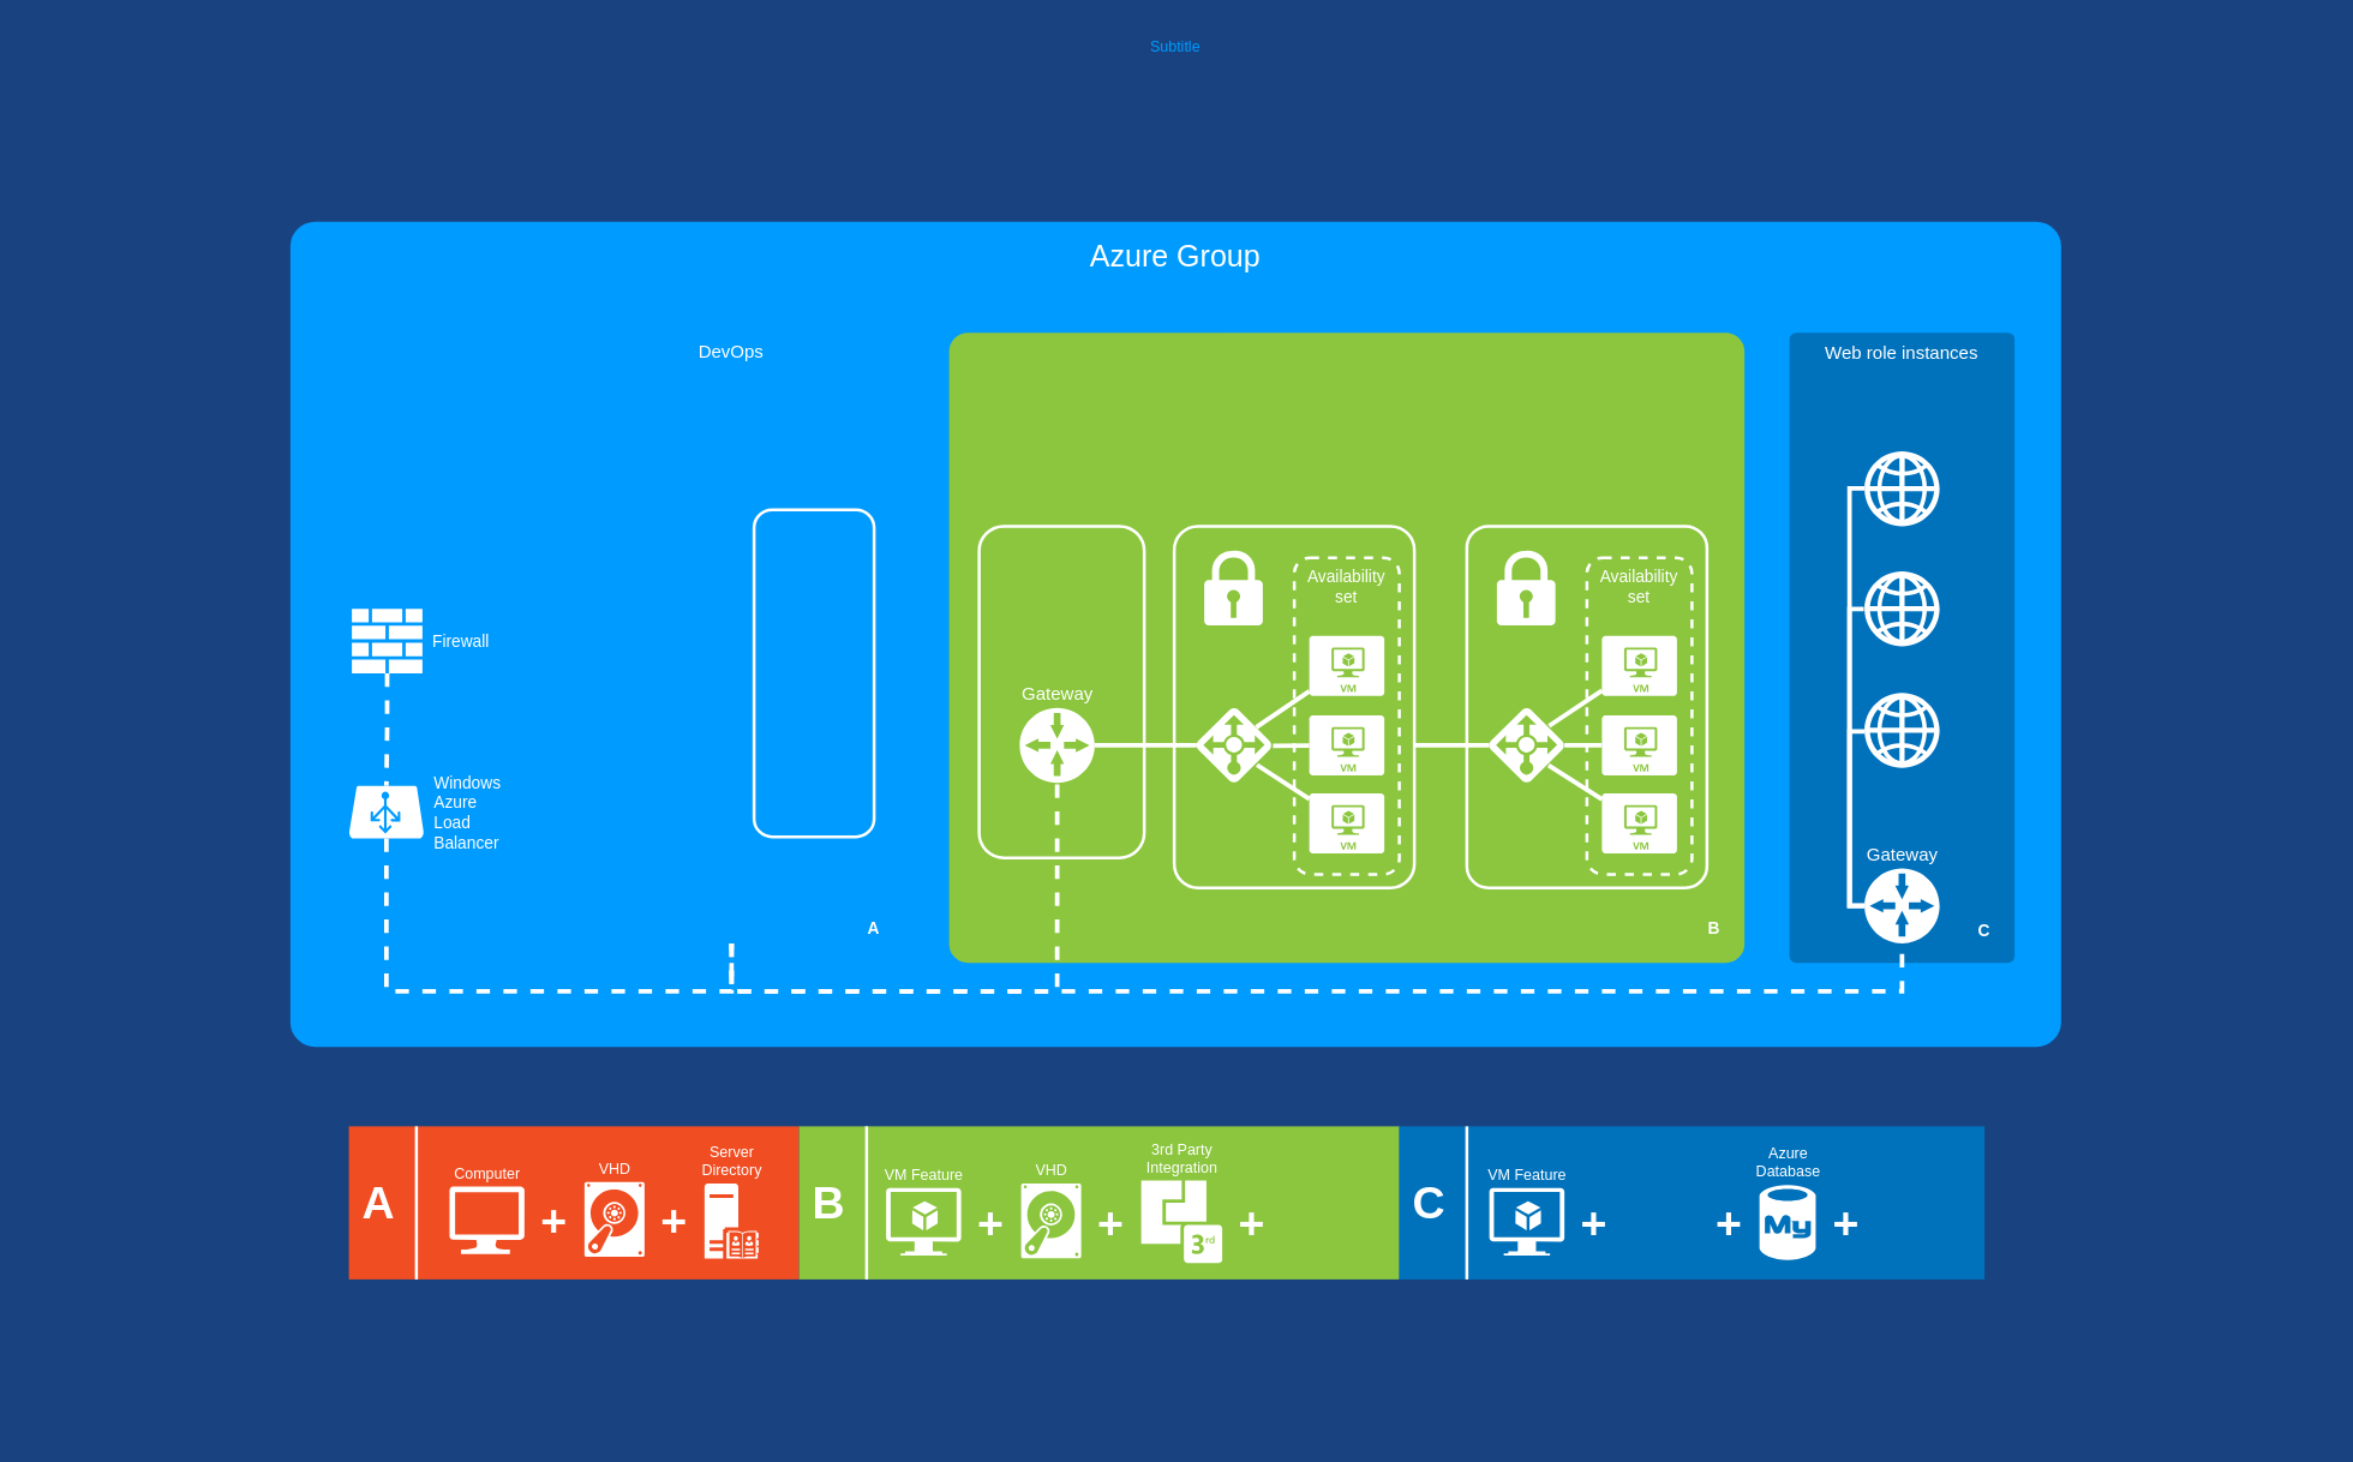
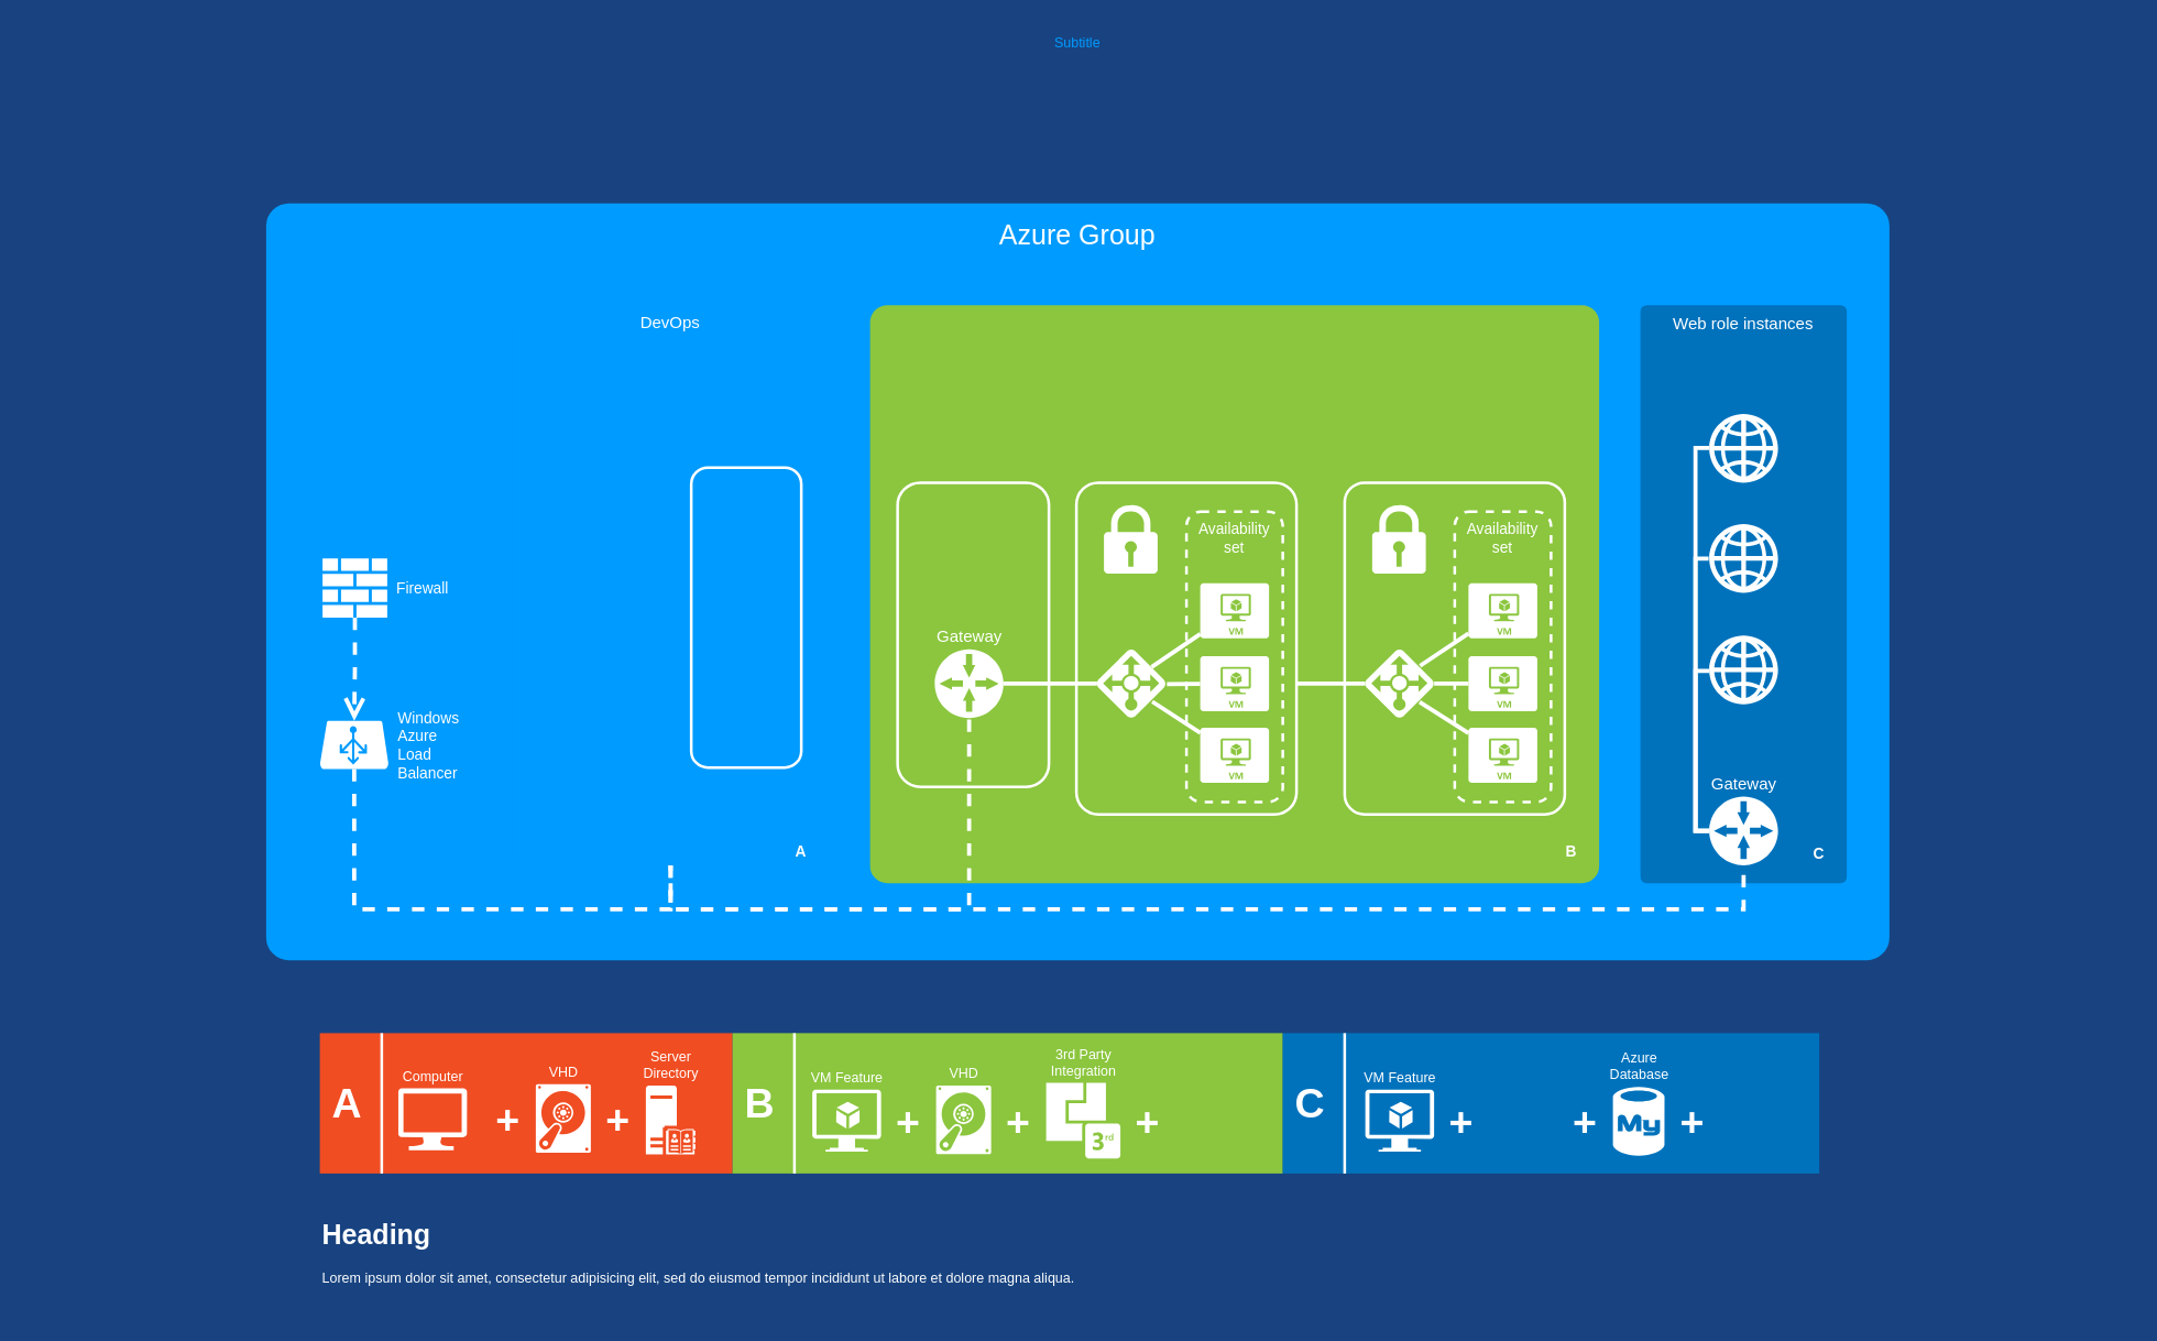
- <mxCell id="32" style="edgeStyle=orthogonalEdgeStyle;html=1;startArrow=none;startFill=0;startSize=10;endArrow=none;endFill=0;endSize=10;strokeWidth=3;fontSize=11;fontColor=#FFFFFF;strokeColor=#FFFFFF;dashed=1;rounded=0;" parent="1" source="33" target="36" edge="1"><mxGeometry relative="1" as="geometry" /></mxCell>
+ <mxCell id="32" style="edgeStyle=orthogonalEdgeStyle;html=1;startArrow=none;startFill=0;startSize=10;endArrow=open;endFill=0;endSize=10;strokeWidth=3;fontSize=11;fontColor=#FFFFFF;strokeColor=#FFFFFF;dashed=1;rounded=0;" parent="1" source="33" target="36" edge="1"><mxGeometry relative="1" as="geometry" /></mxCell>
- <mxCell id="52" value="Computer" style="verticalLabelPosition=top;html=1;verticalAlign=bottom;strokeColor=none;fillColor=#FFFFFF;shape=mxgraph.azure.computer;rounded=0;shadow=0;fontSize=10;fontColor=#FFFFFF;align=center;labelPosition=center;" parent="1" vertex="1"><mxGeometry x="299" y="790" width="50" height="45" as="geometry" /></mxCell>
+ <mxCell id="52" value="Computer" style="verticalLabelPosition=top;html=1;verticalAlign=bottom;strokeColor=none;fillColor=#FFFFFF;shape=mxgraph.azure.computer;rounded=0;shadow=0;fontSize=10;fontColor=#FFFFFF;align=center;labelPosition=center;" parent="1" vertex="1"><mxGeometry x="289" y="790" width="50" height="45" as="geometry" /></mxCell>
+ <mxCell id="72" value="&lt;h1&gt;Heading&lt;/h1&gt;&lt;p&gt;Lorem ipsum dolor sit amet, consectetur adipisicing elit, sed do eiusmod tempor incididunt ut labore et dolore magna aliqua.&lt;/p&gt;" style="text;html=1;strokeColor=none;fillColor=none;spacing=5;spacingTop=-20;whiteSpace=wrap;overflow=hidden;rounded=0;shadow=0;fontSize=10;fontColor=#FFFFFF;align=left;" parent="1" vertex="1"><mxGeometry x="229" y="882" width="1041" height="70" as="geometry" /></mxCell>
